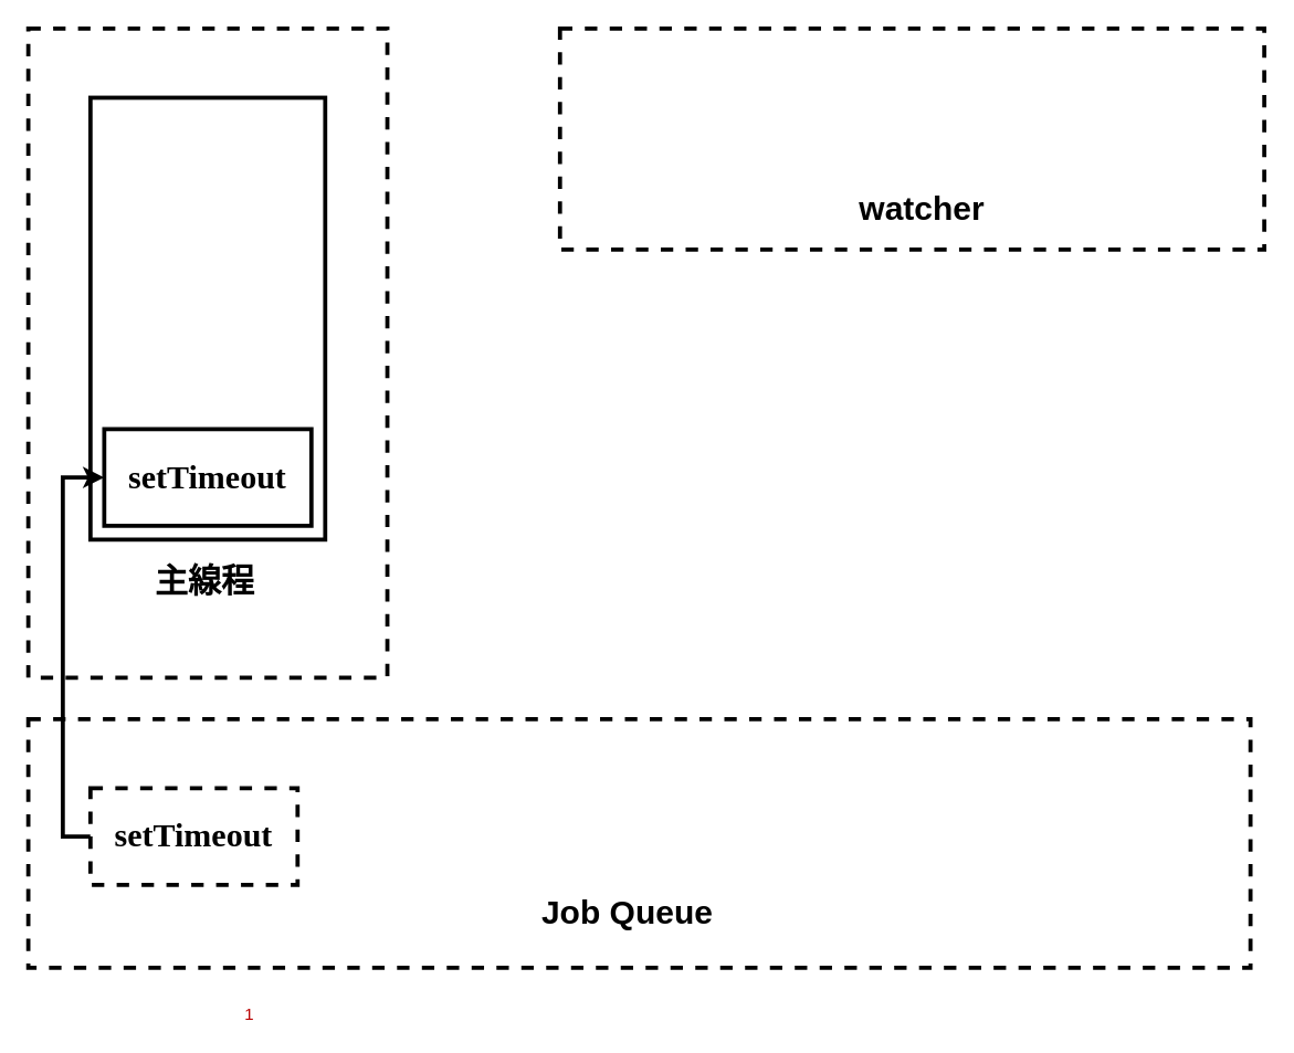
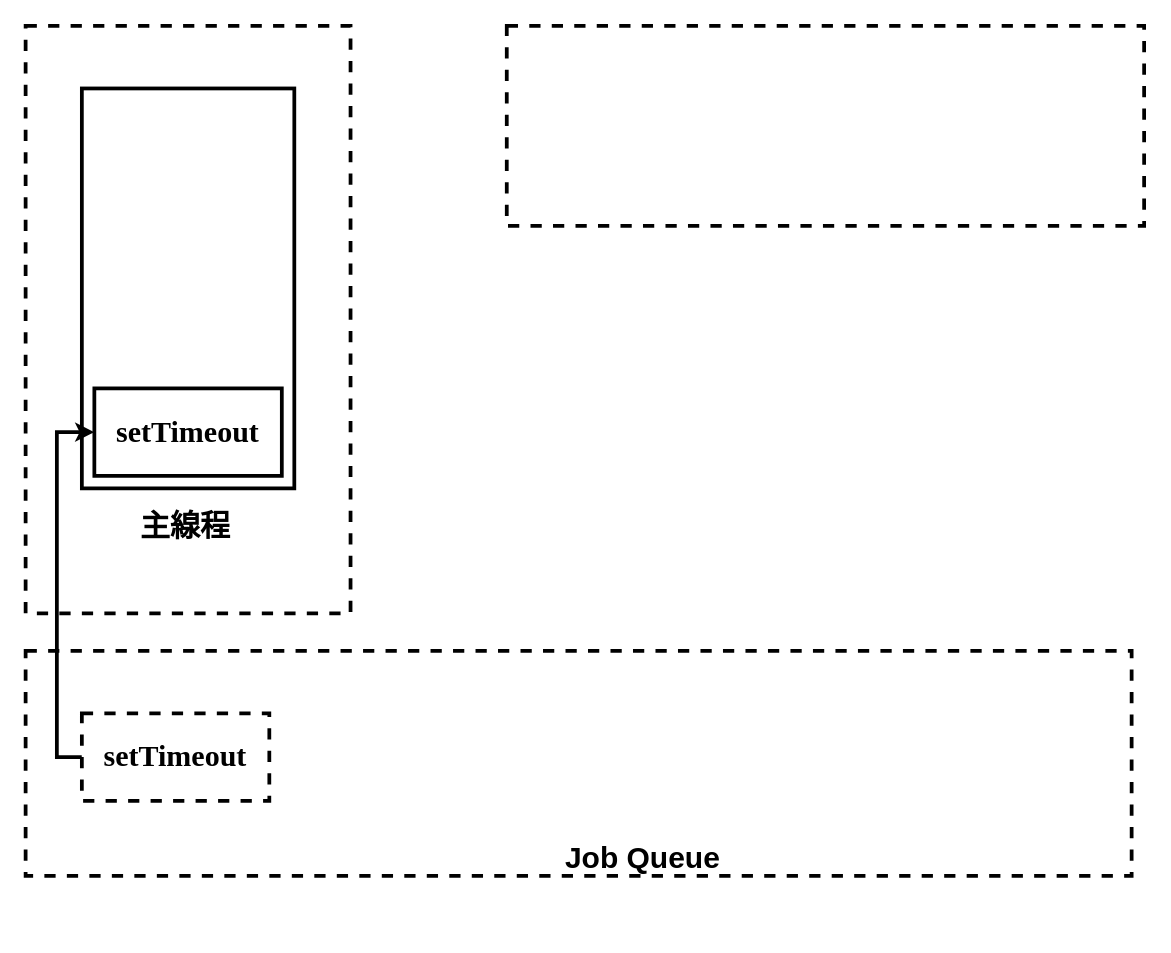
- <mxCell id="6" value="&lt;div style=&quot;text-align: center&quot;&gt;&lt;span style=&quot;font-size: 24px&quot;&gt;&lt;b&gt;watcher&lt;/b&gt;&lt;/span&gt;&lt;/div&gt;" style="text;whiteSpace=wrap;html=1;" parent="1" vertex="1"><mxGeometry x="620" y="130" width="80" height="30" as="geometry" /></mxCell>
- <mxCell id="8" value="&lt;div style=&quot;text-align: center&quot;&gt;&lt;span style=&quot;font-size: 24px&quot;&gt;&lt;b&gt;Job Queue&lt;/b&gt;&lt;/span&gt;&lt;/div&gt;" style="text;whiteSpace=wrap;html=1;" parent="1" vertex="1"><mxGeometry x="390" y="640" width="145" height="30" as="geometry" /></mxCell>
+ <mxCell id="8" value="&lt;div style=&quot;text-align: center&quot;&gt;&lt;span style=&quot;font-size: 24px&quot;&gt;&lt;b&gt;Job Queue&lt;/b&gt;&lt;/span&gt;&lt;/div&gt;" style="text;whiteSpace=wrap;html=1;" parent="1" vertex="1"><mxGeometry x="450" y="665" width="145" height="30" as="geometry" /></mxCell>
- <mxCell id="12" value="&lt;font color=&quot;rgba(0, 0, 0, 0)&quot;&gt;1&lt;/font&gt;" style="text;whiteSpace=wrap;html=1;" vertex="1" parent="1"><mxGeometry x="175" y="720" width="550" height="20" as="geometry" /></mxCell>
